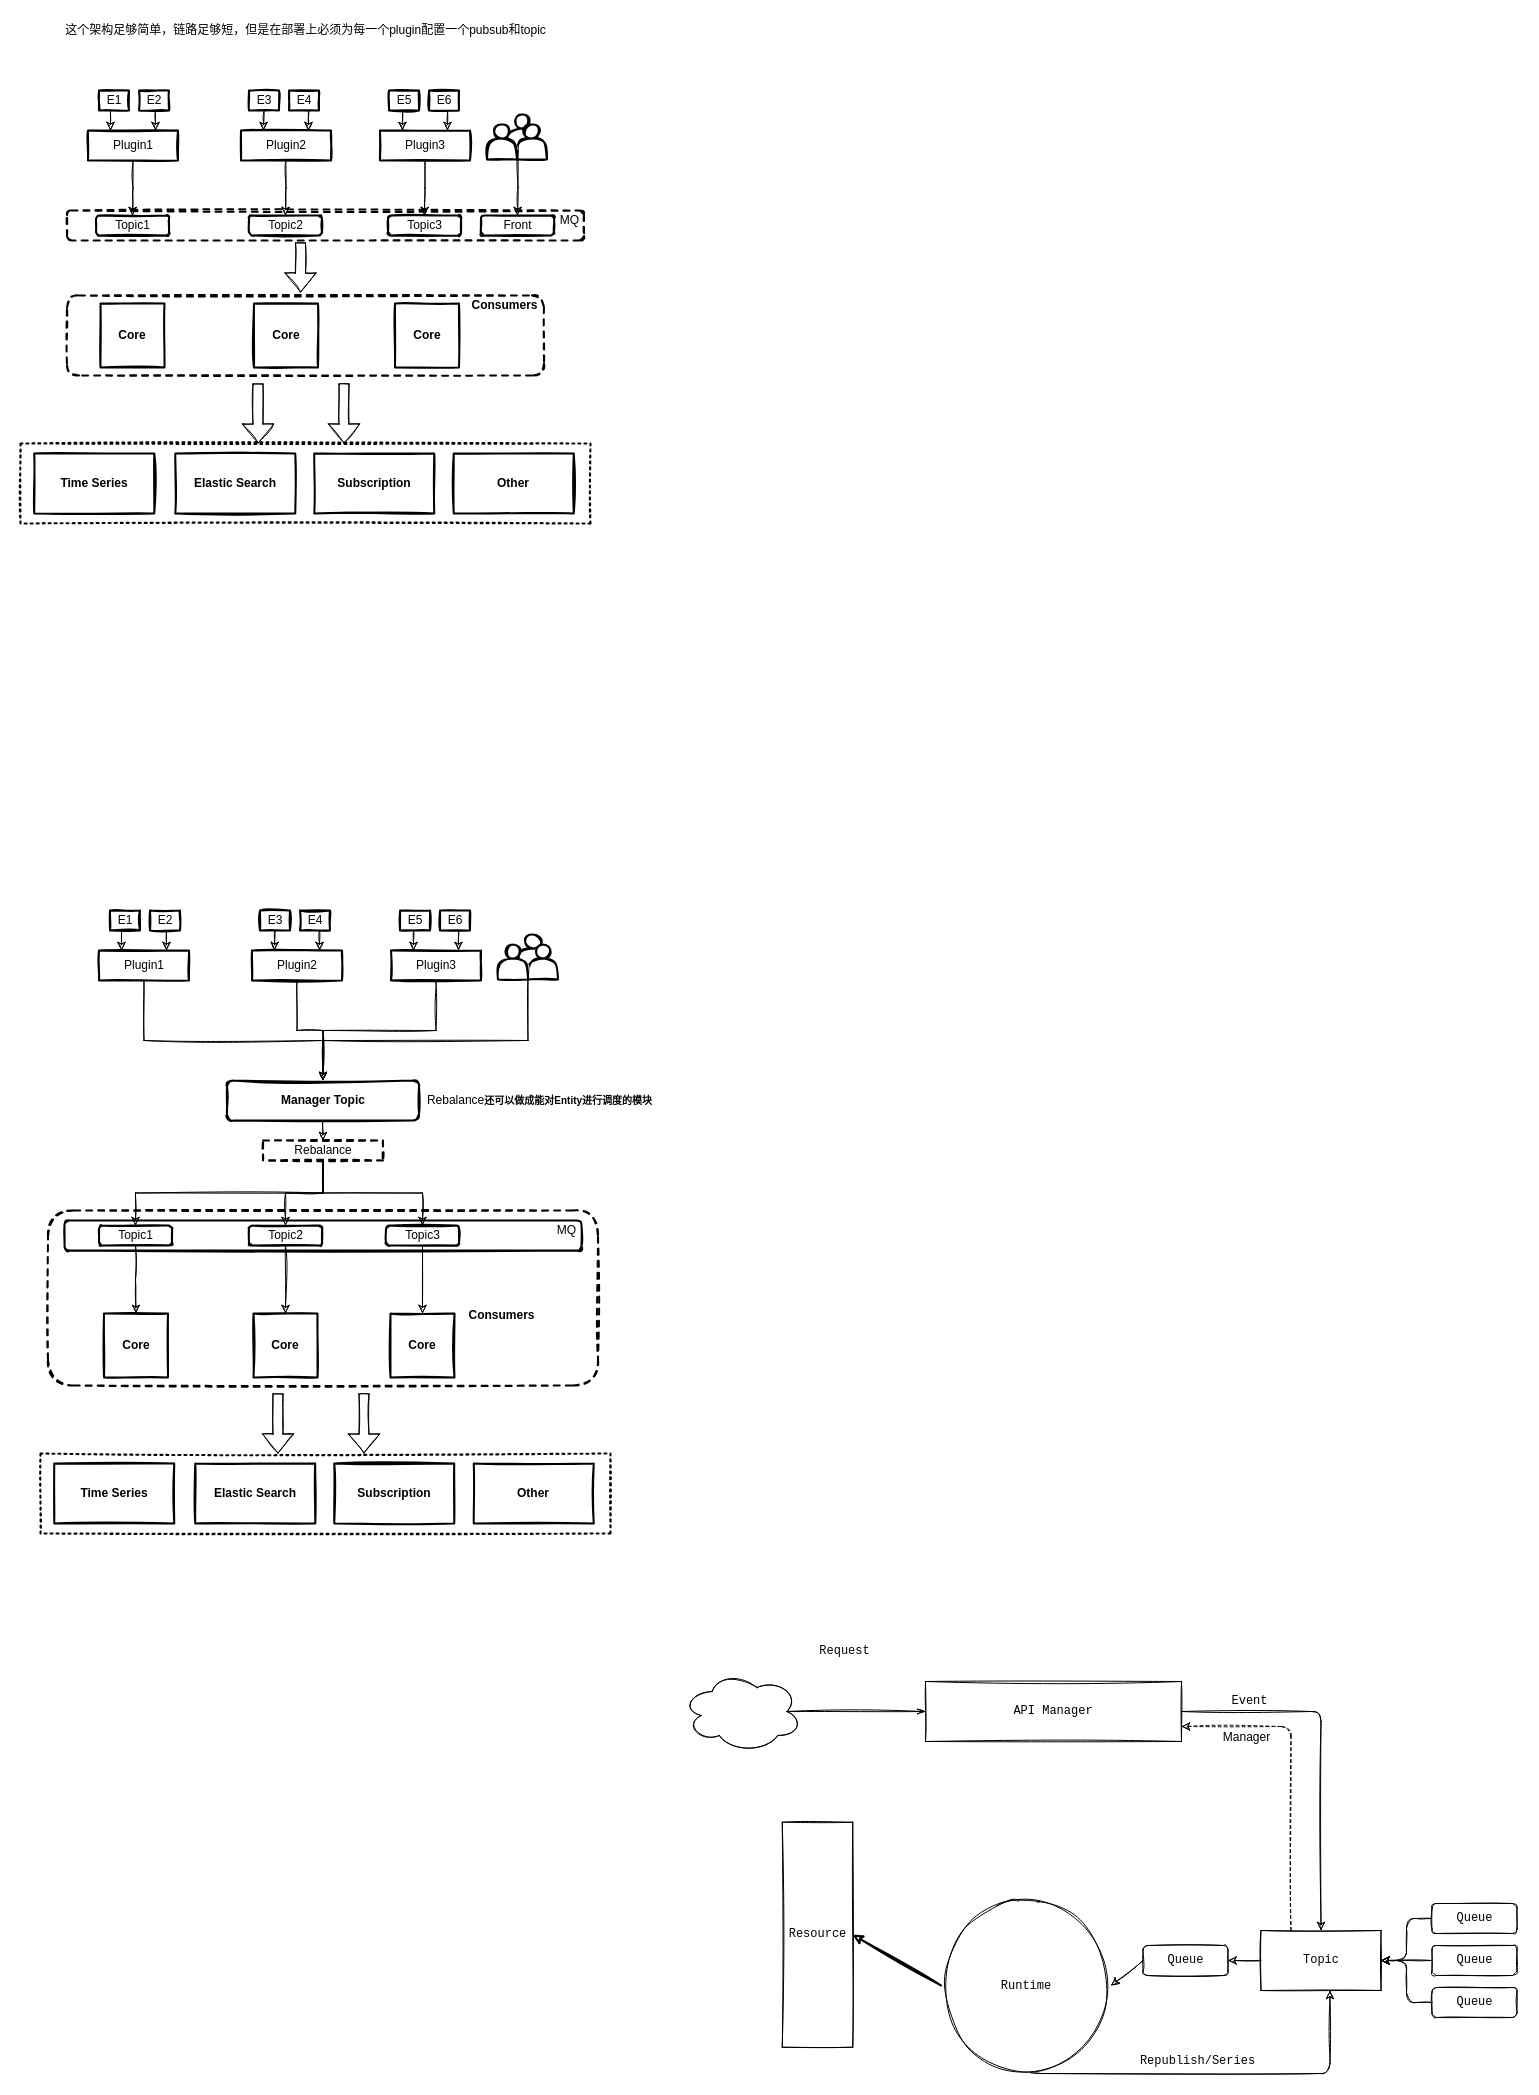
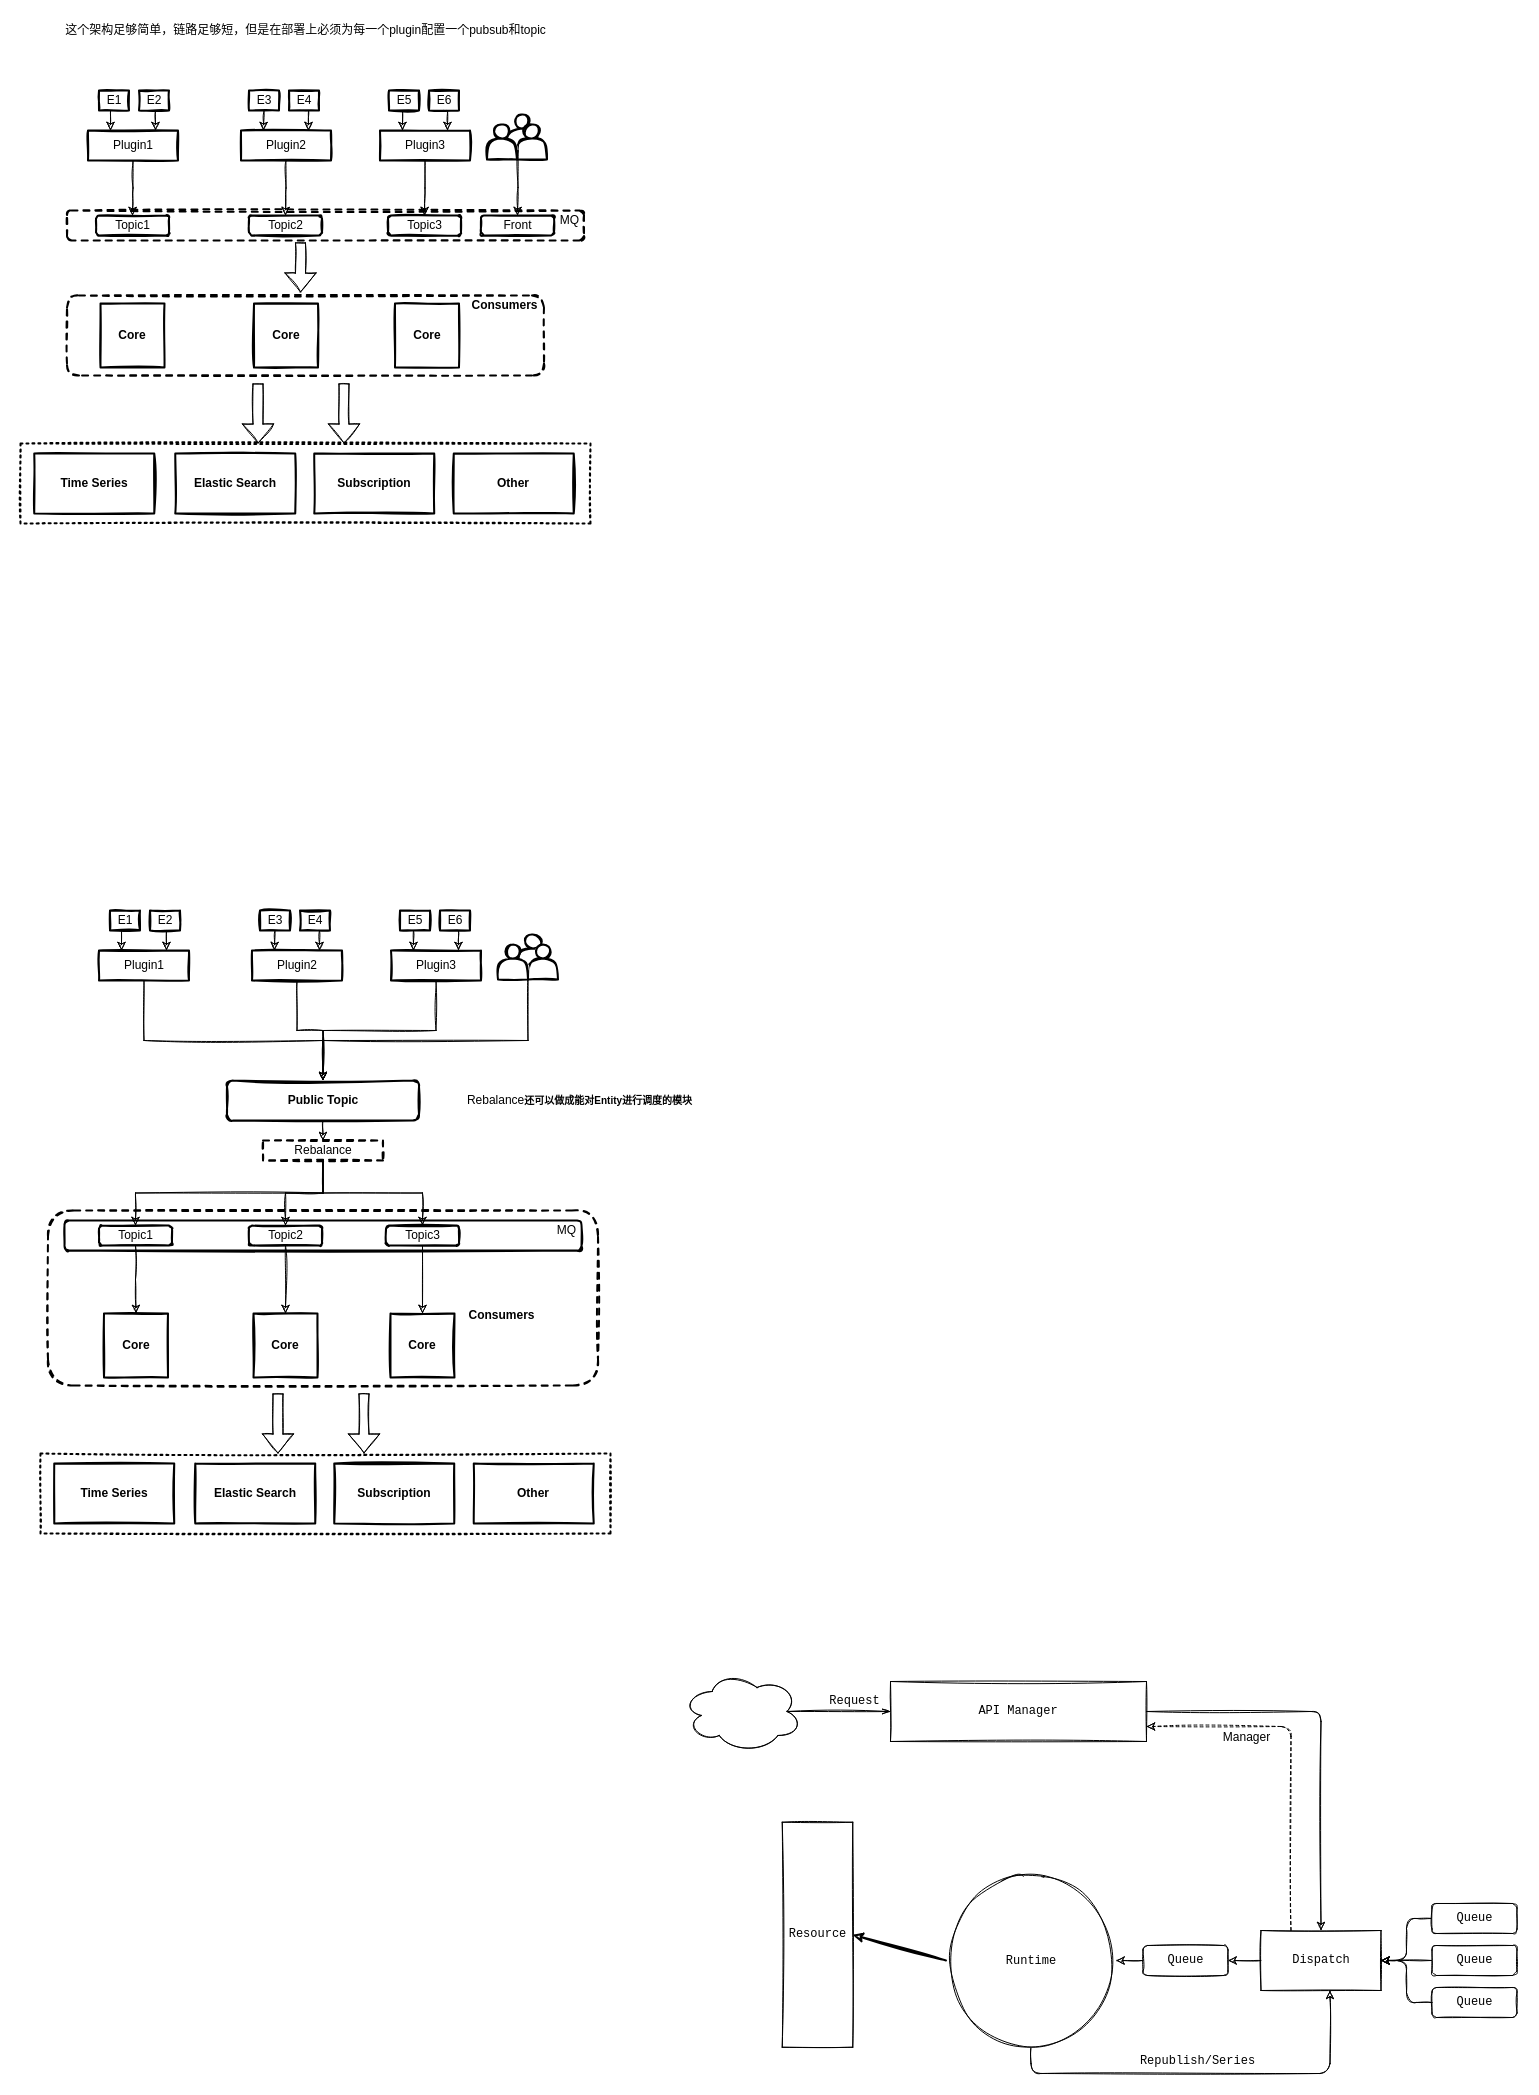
- <mxCell id="84" value="&lt;b&gt;&lt;font color=&quot;#000000&quot;&gt;Manager Topic&lt;/font&gt;&lt;/b&gt;" style="rounded=1;whiteSpace=wrap;html=1;strokeColor=#000000;strokeWidth=2;fillColor=#FFFFFF;sketch=1;" parent="1" vertex="1"><mxGeometry x="226.5" y="1080" width="192" height="40" as="geometry" /></mxCell>
+ <mxCell id="84" value="&lt;b&gt;&lt;font color=&quot;#000000&quot;&gt;Public Topic&lt;/font&gt;&lt;/b&gt;" style="rounded=1;whiteSpace=wrap;html=1;strokeColor=#000000;strokeWidth=2;fillColor=#FFFFFF;sketch=1;" parent="1" vertex="1"><mxGeometry x="226.5" y="1080" width="192" height="40" as="geometry" /></mxCell>
- <mxCell id="94" value="&lt;span style=&quot;color: rgb(0 , 0 , 0)&quot;&gt;Rebalance&lt;/span&gt;&lt;font color=&quot;#000000&quot; style=&quot;font-size: 10px&quot;&gt;&lt;b&gt;还可以做成能对Entity进行调度的模块&lt;/b&gt;&lt;/font&gt;" style="text;html=1;align=center;verticalAlign=middle;resizable=0;points=[];autosize=1;strokeColor=none;sketch=1;" parent="1" vertex="1"><mxGeometry x="418.5" y="1090" width="240" height="20" as="geometry" /></mxCell>
+ <mxCell id="94" value="&lt;span style=&quot;color: rgb(0 , 0 , 0)&quot;&gt;Rebalance&lt;/span&gt;&lt;font color=&quot;#000000&quot; style=&quot;font-size: 10px&quot;&gt;&lt;b&gt;还可以做成能对Entity进行调度的模块&lt;/b&gt;&lt;/font&gt;" style="text;html=1;align=center;verticalAlign=middle;resizable=0;points=[];autosize=1;strokeColor=none;sketch=1;" parent="1" vertex="1"><mxGeometry x="458.5" y="1090" width="240" height="20" as="geometry" /></mxCell>
- <mxCell id="109" value="Request" style="text;html=1;align=center;verticalAlign=middle;resizable=0;points=[];autosize=1;strokeColor=none;fillColor=none;fontFamily=Courier New;fontColor=#000000;sketch=1;" parent="1" vertex="1"><mxGeometry x="813.5" y="1642" width="60" height="18" as="geometry" /></mxCell>
+ <mxCell id="109" value="Request" style="text;html=1;align=center;verticalAlign=middle;resizable=0;points=[];autosize=1;strokeColor=none;fillColor=none;fontFamily=Courier New;fontColor=#000000;sketch=1;" parent="1" vertex="1"><mxGeometry x="823.5" y="1692" width="60" height="18" as="geometry" /></mxCell>
- <mxCell id="106" value="&lt;font color=&quot;#000000&quot;&gt;Event&lt;/font&gt;" style="text;html=1;align=center;verticalAlign=middle;resizable=0;points=[];autosize=1;strokeColor=none;fillColor=none;fontFamily=Courier New;sketch=1;" parent="1" vertex="1"><mxGeometry x="1225.5" y="1692" width="46" height="18" as="geometry" /></mxCell>
- <mxCell id="104" value="&lt;font color=&quot;#000000&quot;&gt;API Manager&lt;/font&gt;" style="rounded=0;whiteSpace=wrap;html=1;fontFamily=Courier New;fillColor=#FFFFFF;strokeColor=#000000;sketch=1;" parent="1" vertex="1"><mxGeometry x="925" y="1681" width="256" height="60" as="geometry" /></mxCell>
+ <mxCell id="104" value="&lt;font color=&quot;#000000&quot;&gt;API Manager&lt;/font&gt;" style="rounded=0;whiteSpace=wrap;html=1;fontFamily=Courier New;fillColor=#FFFFFF;strokeColor=#000000;sketch=1;" parent="1" vertex="1"><mxGeometry x="890" y="1681" width="256" height="60" as="geometry" /></mxCell>
- <mxCell id="100" value="&lt;font color=&quot;#000000&quot;&gt;Topic&lt;/font&gt;" style="rounded=0;whiteSpace=wrap;html=1;fontFamily=Courier New;fillColor=#FFFFFF;strokeColor=#000000;sketch=1;" parent="1" vertex="1"><mxGeometry x="1260.5" y="1930" width="120" height="60" as="geometry" /></mxCell>
+ <mxCell id="100" value="&lt;font color=&quot;#000000&quot;&gt;Dispatch&lt;/font&gt;" style="rounded=0;whiteSpace=wrap;html=1;fontFamily=Courier New;fillColor=#FFFFFF;strokeColor=#000000;sketch=1;" parent="1" vertex="1"><mxGeometry x="1260.5" y="1930" width="120" height="60" as="geometry" /></mxCell>
- <mxCell id="97" value="&lt;font face=&quot;Courier New&quot; color=&quot;#000000&quot;&gt;Runtime&lt;/font&gt;" style="ellipse;whiteSpace=wrap;html=1;aspect=fixed;fillColor=#FFFFFF;strokeColor=#000000;sketch=1;" parent="1" vertex="1"><mxGeometry x="940.5" y="1900" width="170" height="170" as="geometry" /></mxCell>
+ <mxCell id="97" value="&lt;font face=&quot;Courier New&quot; color=&quot;#000000&quot;&gt;Runtime&lt;/font&gt;" style="ellipse;whiteSpace=wrap;html=1;aspect=fixed;fillColor=#FFFFFF;strokeColor=#000000;sketch=1;" parent="1" vertex="1"><mxGeometry x="945.5" y="1875" width="170" height="170" as="geometry" /></mxCell>
